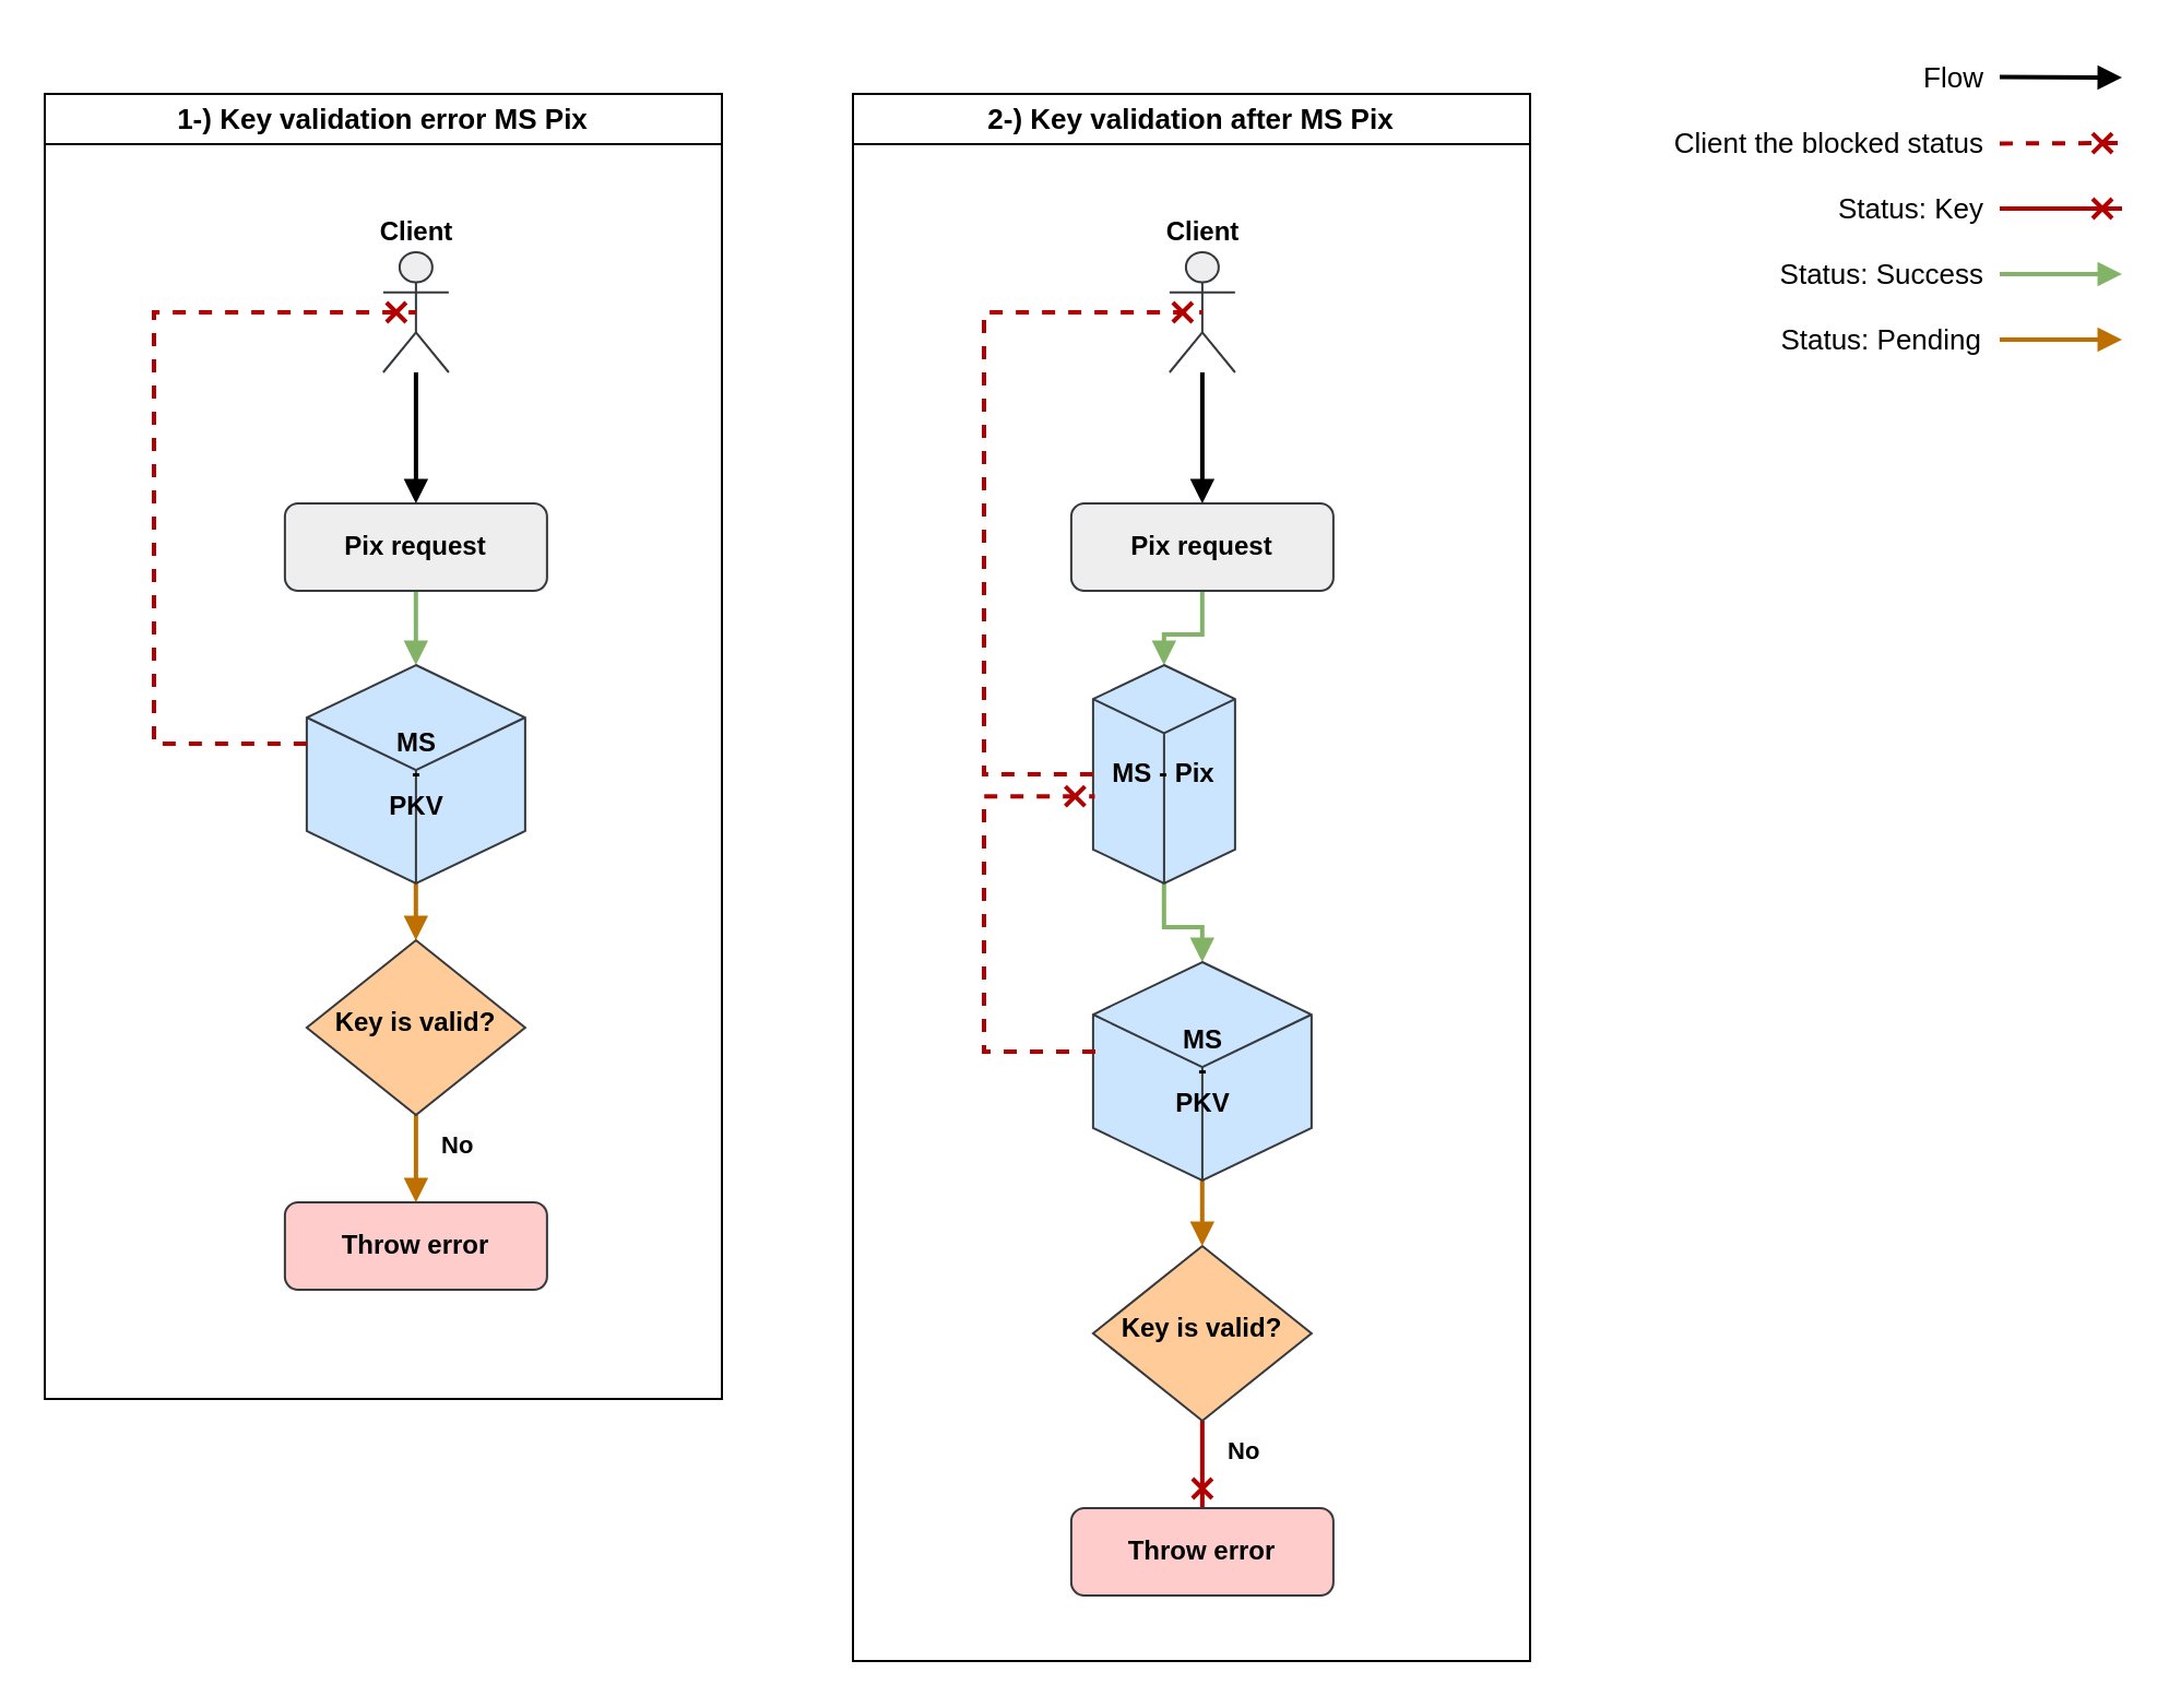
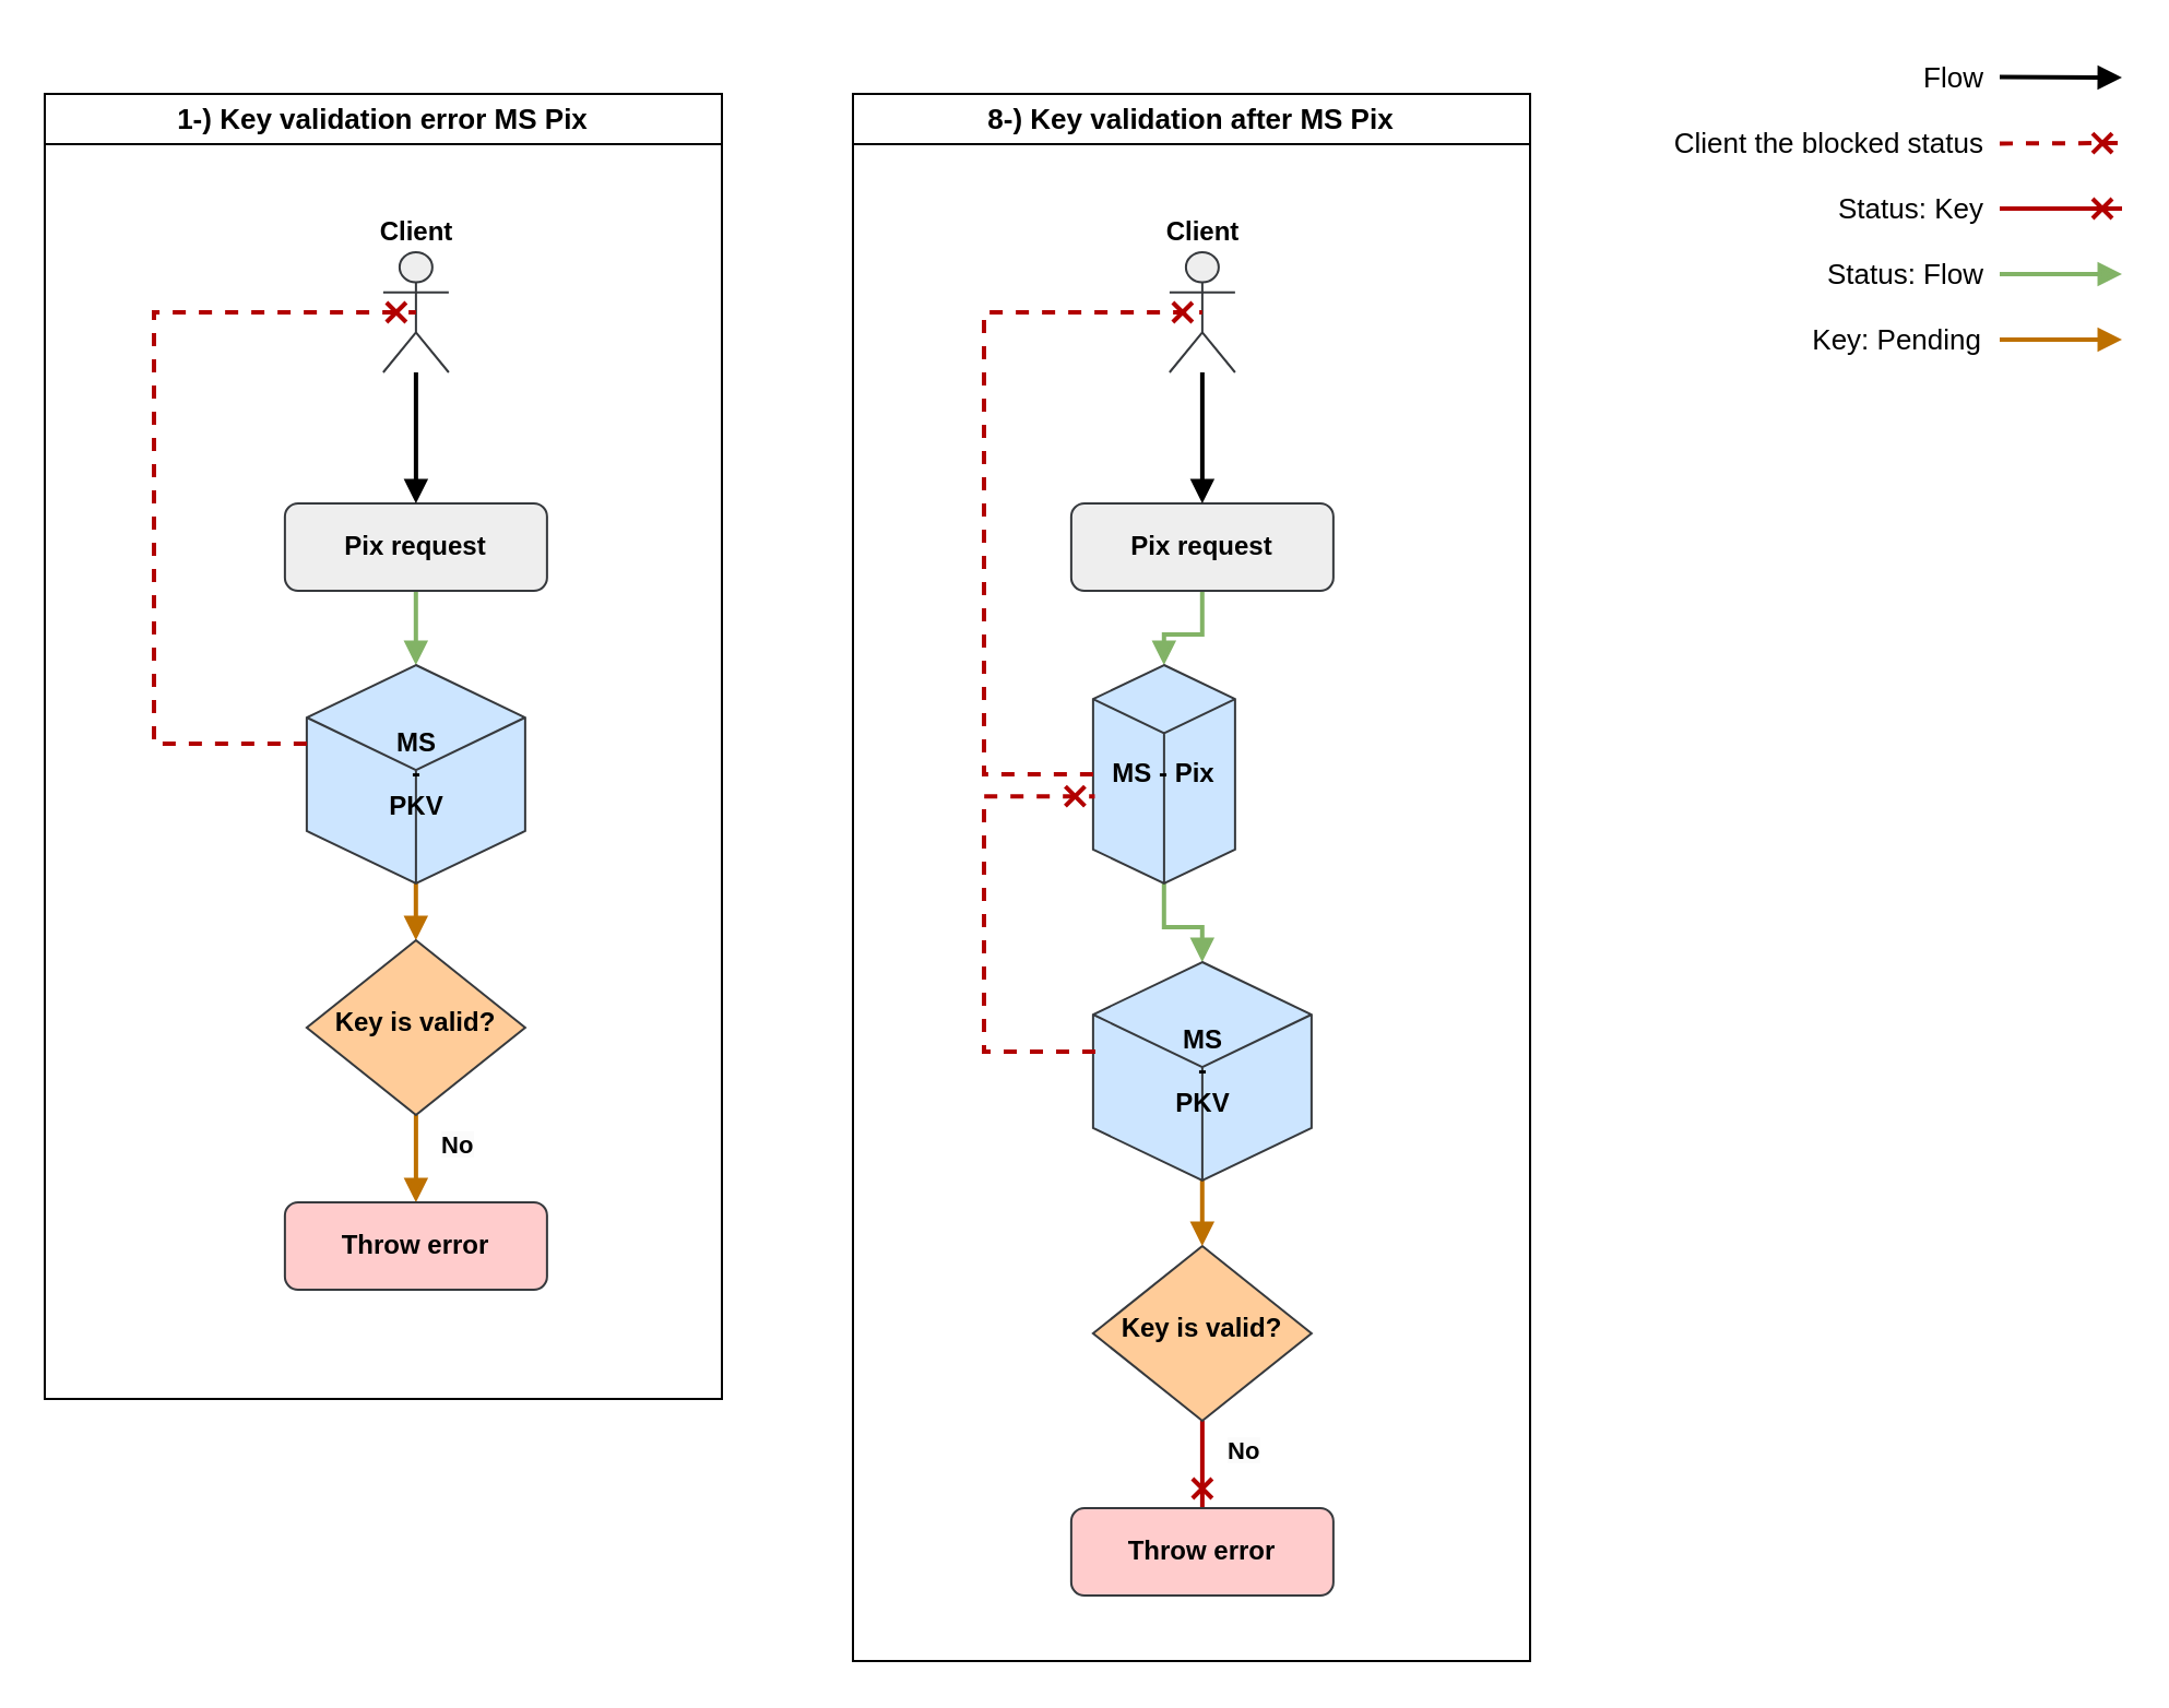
- <mxCell id="36" value="&lt;span style=&quot;font-size: 13px;&quot;&gt;2-) Key validation after MS Pix&lt;/span&gt;" style="swimlane;whiteSpace=wrap;html=1;" vertex="1" parent="1"><mxGeometry x="390" y="42.5" width="310" height="717.5" as="geometry" /></mxCell>
+ <mxCell id="36" value="&lt;span style=&quot;font-size: 13px;&quot;&gt;8-) Key validation after MS Pix&lt;/span&gt;" style="swimlane;whiteSpace=wrap;html=1;" vertex="1" parent="1"><mxGeometry x="390" y="42.5" width="310" height="717.5" as="geometry" /></mxCell>
- <mxCell id="10" value="Status: Success" style="text;html=1;align=right;verticalAlign=middle;whiteSpace=wrap;rounded=0;fontSize=13;fontStyle=0" vertex="1" parent="1"><mxGeometry x="791" y="110" width="119" height="30" as="geometry" /></mxCell>
+ <mxCell id="10" value="Status: Flow" style="text;html=1;align=right;verticalAlign=middle;whiteSpace=wrap;rounded=0;fontSize=13;fontStyle=0" vertex="1" parent="1"><mxGeometry x="791" y="110" width="119" height="30" as="geometry" /></mxCell>
- <mxCell id="11" value="Status: Pending" style="text;html=1;align=right;verticalAlign=middle;whiteSpace=wrap;rounded=0;fontSize=13;fontStyle=0" vertex="1" parent="1"><mxGeometry x="790" y="140" width="119" height="30" as="geometry" /></mxCell>
+ <mxCell id="11" value="Key: Pending" style="text;html=1;align=right;verticalAlign=middle;whiteSpace=wrap;rounded=0;fontSize=13;fontStyle=0" vertex="1" parent="1"><mxGeometry x="790" y="140" width="119" height="30" as="geometry" /></mxCell>
